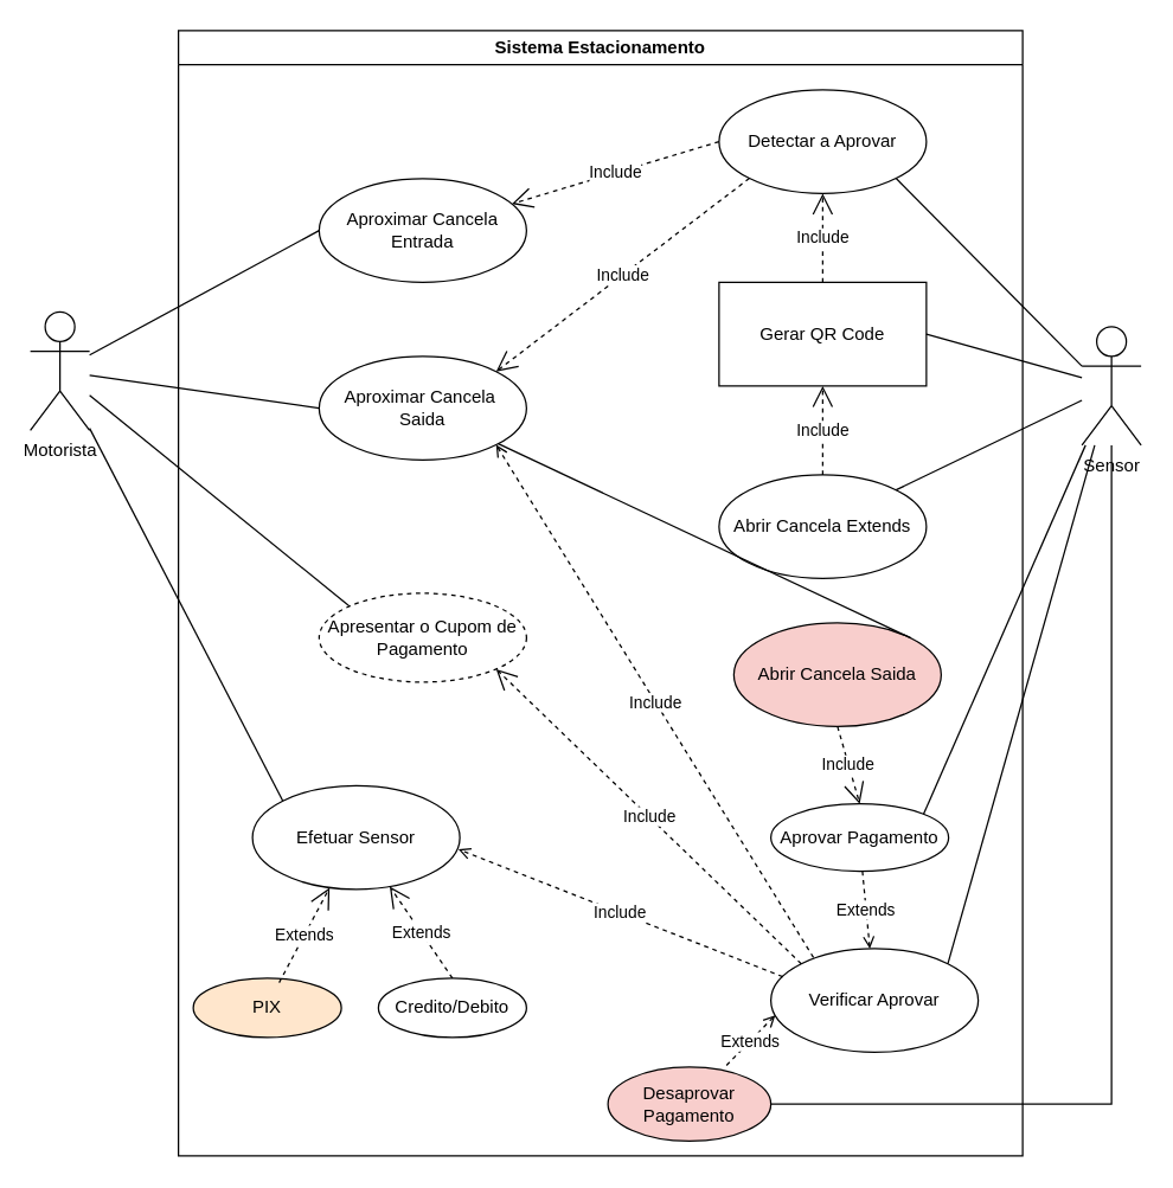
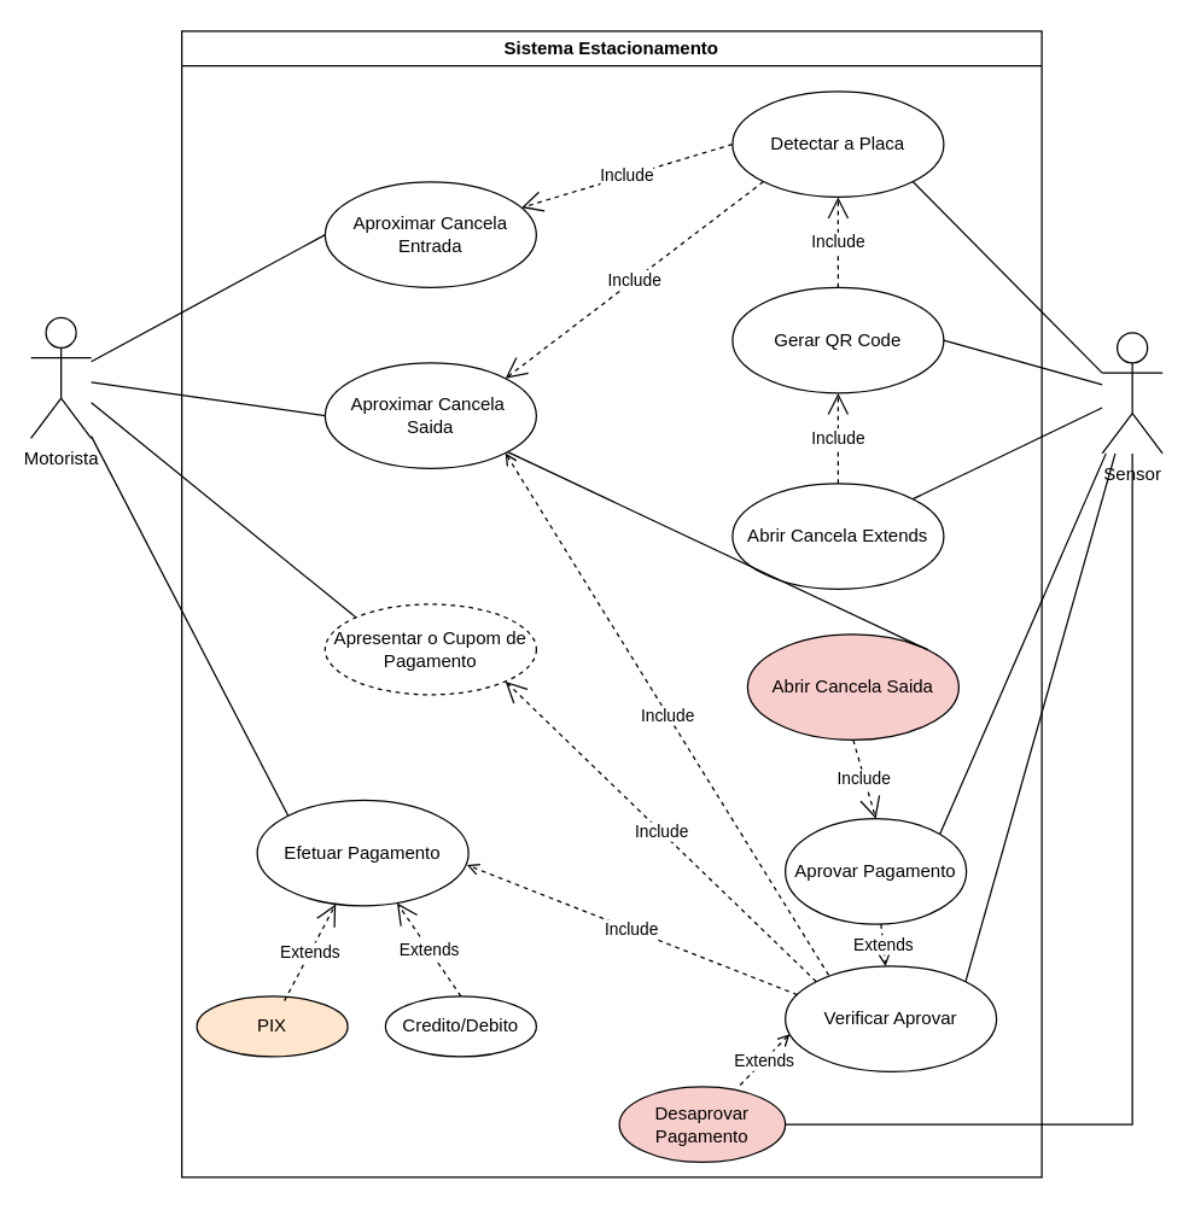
- <mxCell id="3" value="Detectar a Aprovar" style="ellipse;whiteSpace=wrap;html=1;" vertex="1" parent="2"><mxGeometry x="365" y="40" width="140" height="70" as="geometry" /></mxCell>
+ <mxCell id="3" value="Detectar a Placa" style="ellipse;whiteSpace=wrap;html=1;" vertex="1" parent="2"><mxGeometry x="365" y="40" width="140" height="70" as="geometry" /></mxCell>
- <mxCell id="4" value="Gerar QR Code" style="whiteSpace=wrap;html=1;rounded=0;" vertex="1" parent="2"><mxGeometry x="365" y="170" width="140" height="70" as="geometry" /></mxCell>
+ <mxCell id="4" value="Gerar QR Code" style="ellipse;whiteSpace=wrap;html=1;" vertex="1" parent="2"><mxGeometry x="365" y="170" width="140" height="70" as="geometry" /></mxCell>
- <mxCell id="6" value="Efetuar Sensor" style="ellipse;whiteSpace=wrap;html=1;" vertex="1" parent="2"><mxGeometry x="50" y="510" width="140" height="70" as="geometry" /></mxCell>
+ <mxCell id="6" value="Efetuar Pagamento" style="ellipse;whiteSpace=wrap;html=1;" vertex="1" parent="2"><mxGeometry x="50" y="510" width="140" height="70" as="geometry" /></mxCell>
- <mxCell id="26" value="Aprovar Pagamento" style="ellipse;whiteSpace=wrap;html=1;" vertex="1" parent="2"><mxGeometry x="400" y="522.25" width="120" height="45.5" as="geometry" /></mxCell>
+ <mxCell id="26" value="Aprovar Pagamento" style="ellipse;whiteSpace=wrap;html=1;" vertex="1" parent="2"><mxGeometry x="400" y="522.25" width="120" height="70" as="geometry" /></mxCell>
